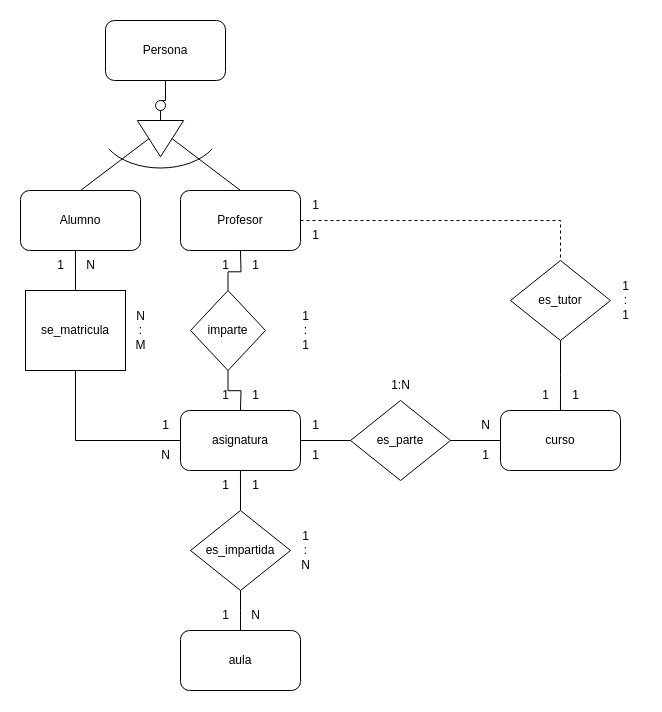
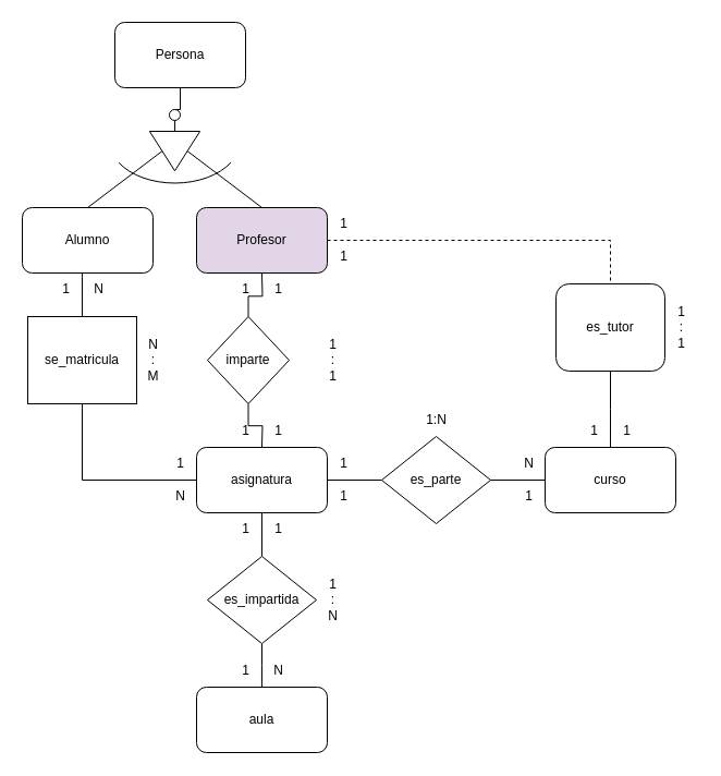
- <mxCell id="8" value="Profesor" style="rounded=1;whiteSpace=wrap;html=1;" vertex="1" parent="1"><mxGeometry x="180" y="190" width="120" height="60" as="geometry" /></mxCell>
+ <mxCell id="8" value="Profesor" style="rounded=1;whiteSpace=wrap;html=1;fillColor=#e1d5e7;" vertex="1" parent="1"><mxGeometry x="180" y="190" width="120" height="60" as="geometry" /></mxCell>
- <mxCell id="38" value="es_tutor" style="rhombus;whiteSpace=wrap;html=1;" vertex="1" parent="1"><mxGeometry x="510" y="260" width="100" height="80" as="geometry" /></mxCell>
+ <mxCell id="38" value="es_tutor" style="whiteSpace=wrap;html=1;rounded=1;" vertex="1" parent="1"><mxGeometry x="510" y="260" width="100" height="80" as="geometry" /></mxCell>
